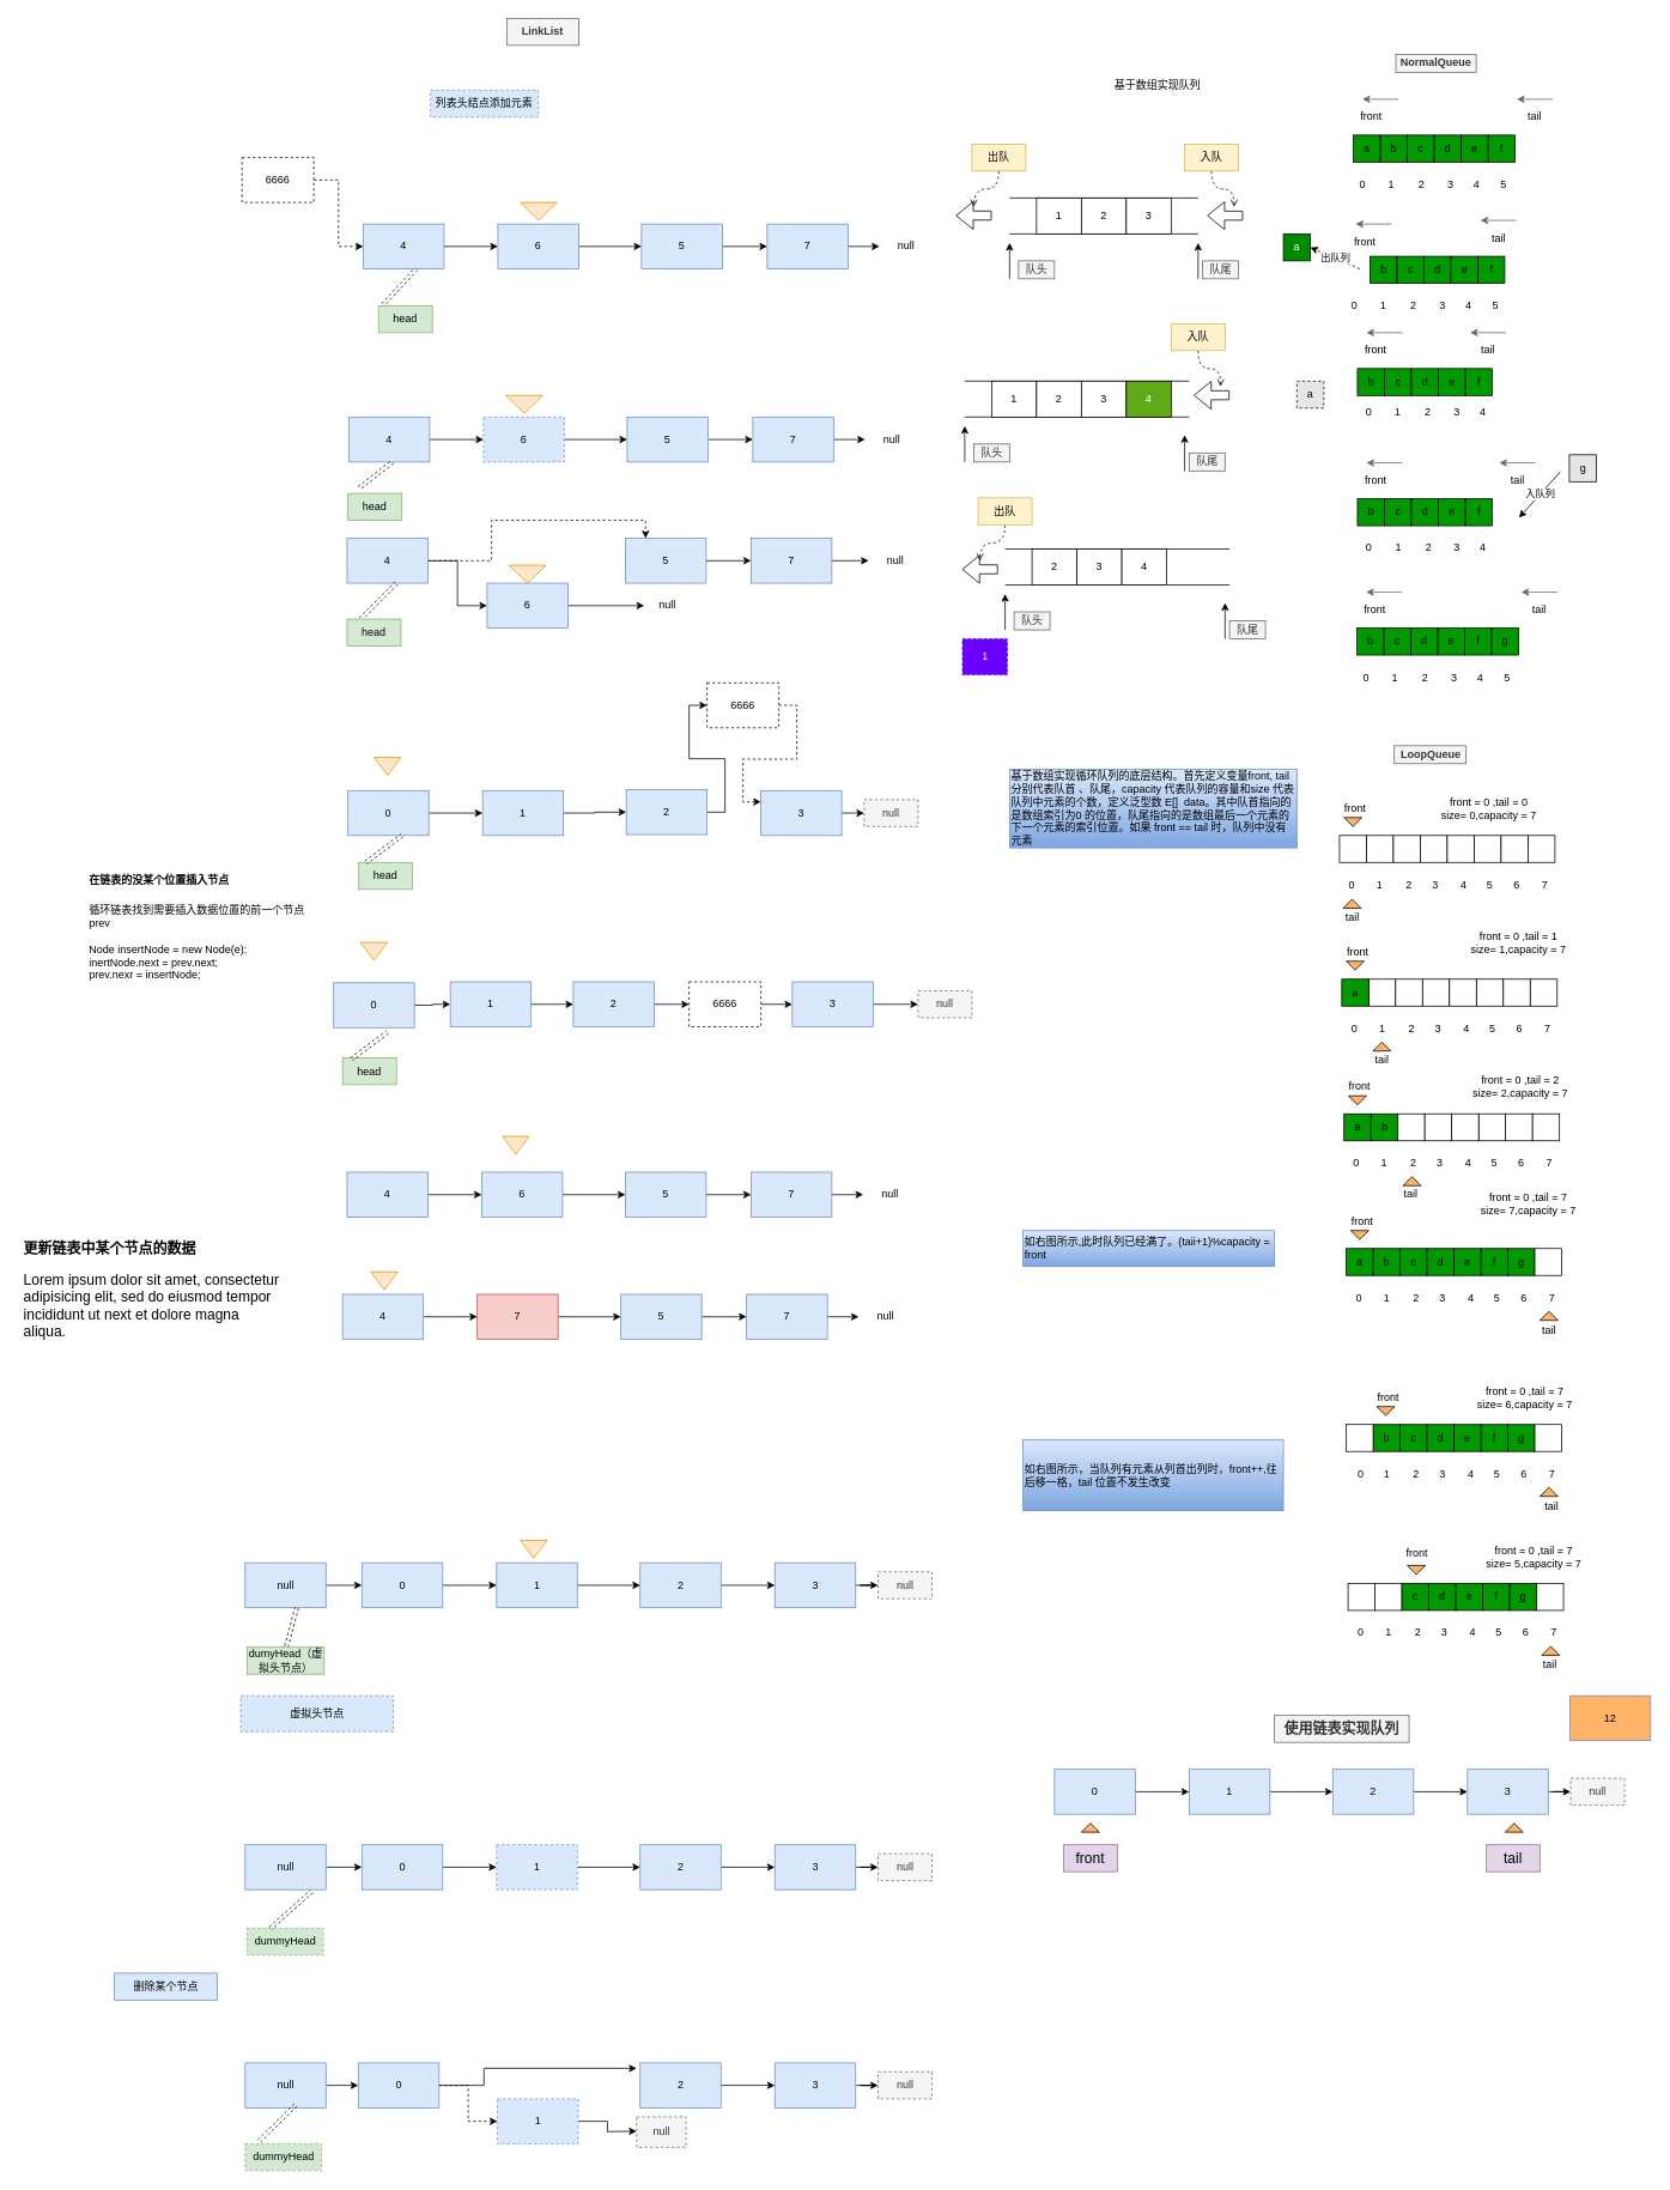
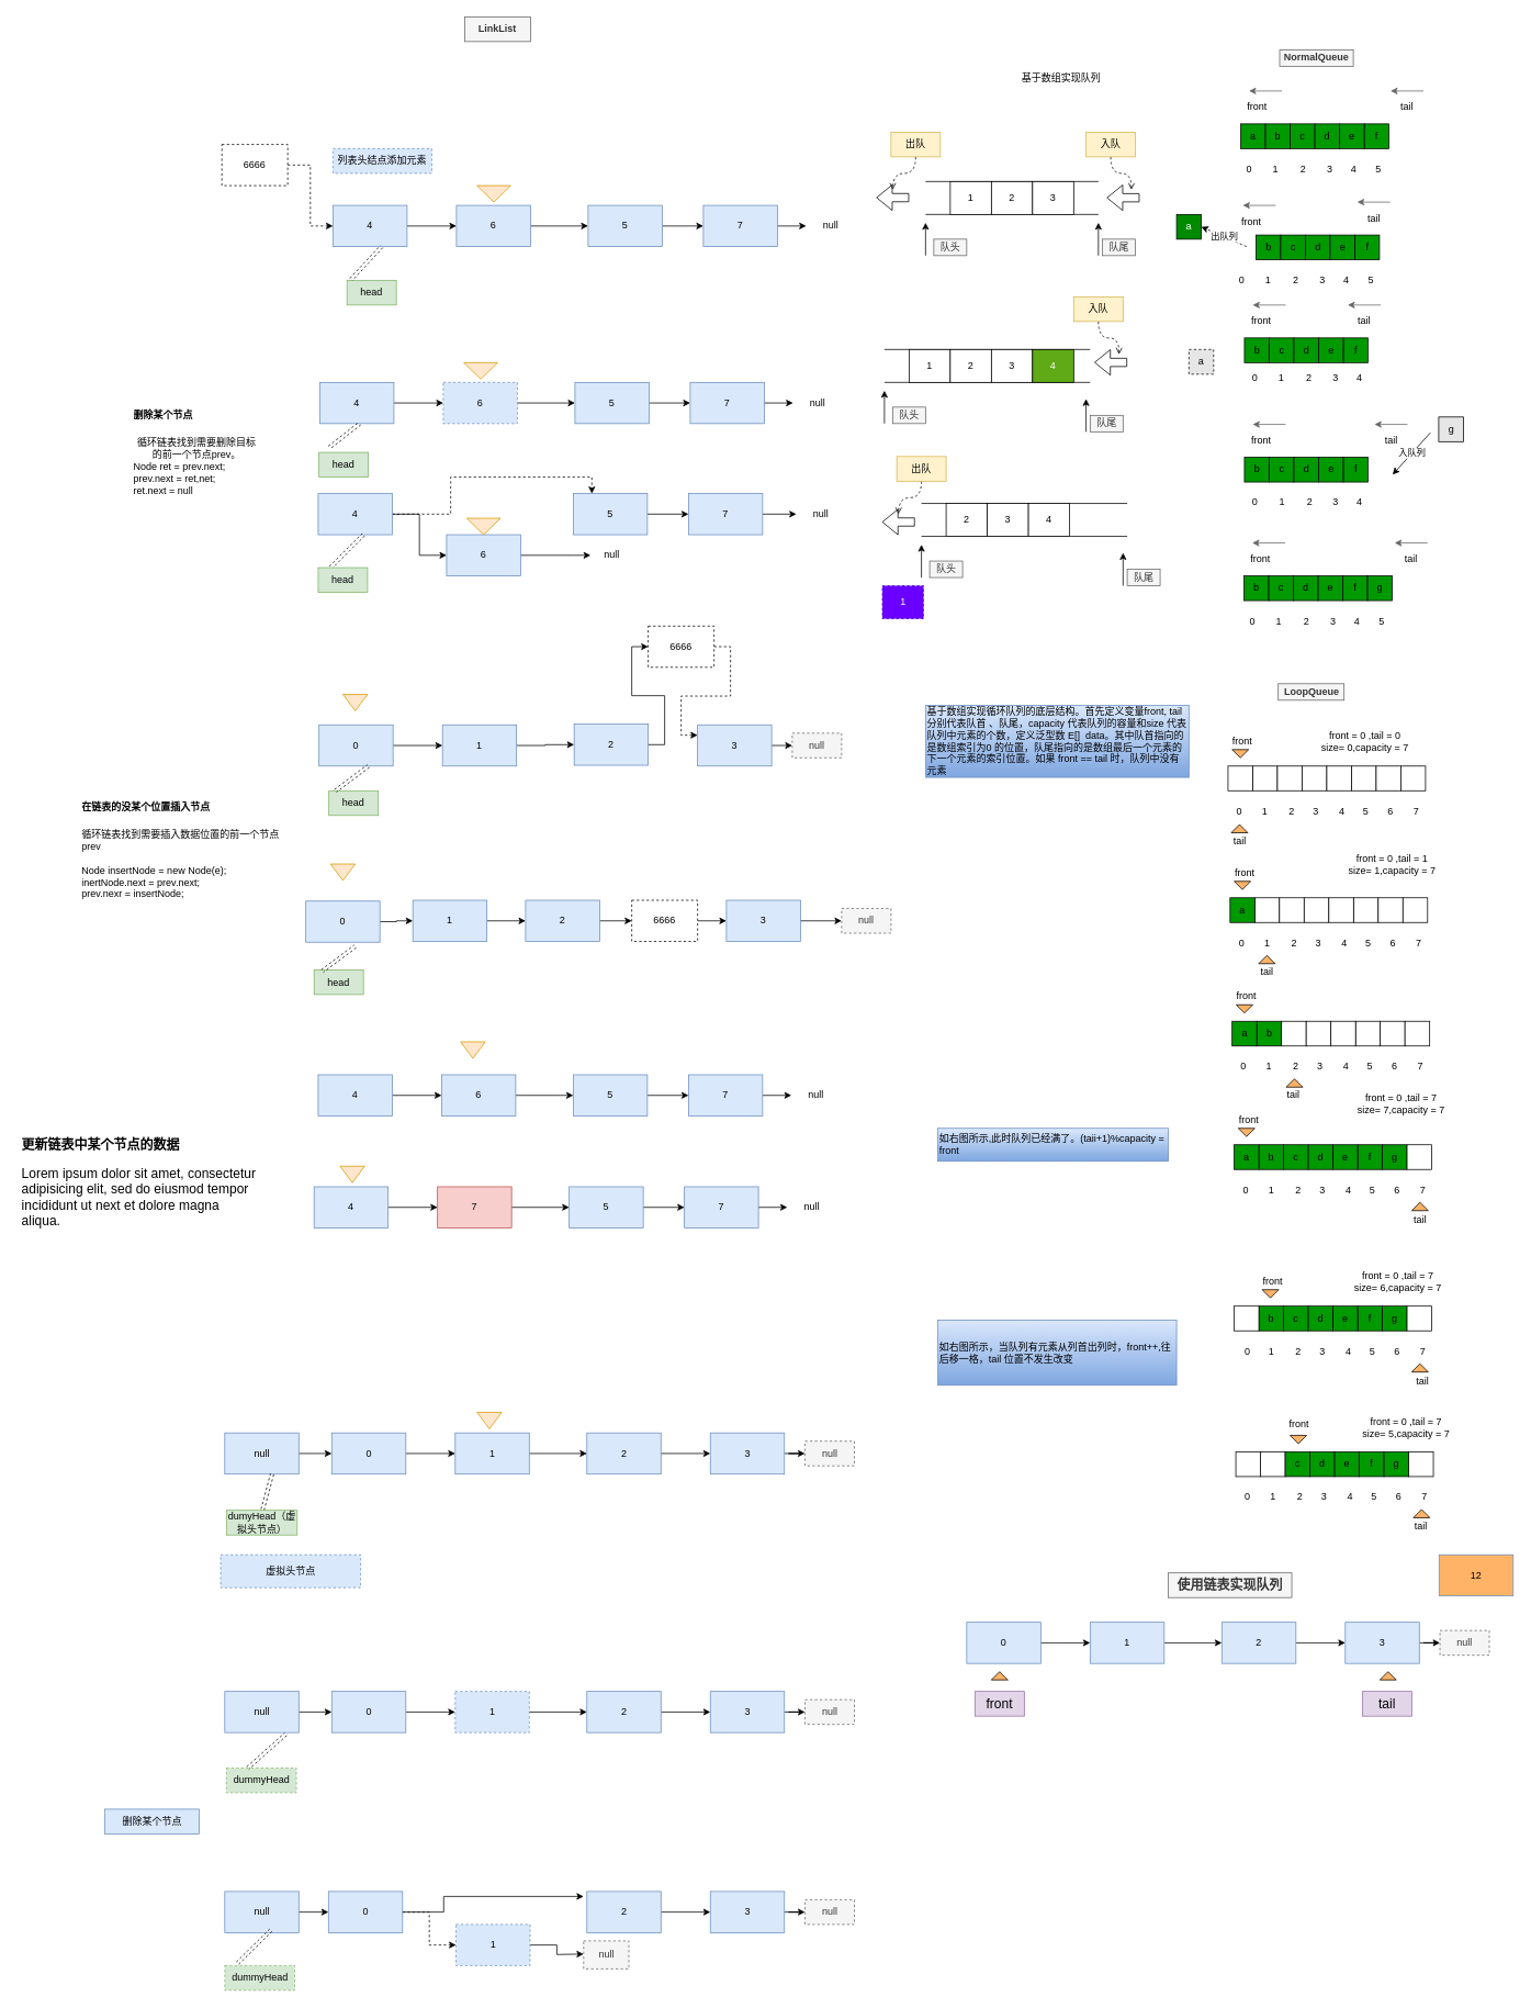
- <mxCell id="307" value="列表头结点添加元素" style="text;html=1;strokeColor=#6c8ebf;fillColor=#dae8fc;align=center;verticalAlign=middle;whiteSpace=wrap;rounded=0;dashed=1;" parent="1" vertex="1"><mxGeometry x="479" y="100" width="120" height="30" as="geometry" /></mxCell>
+ <mxCell id="307" value="列表头结点添加元素" style="text;html=1;strokeColor=#6c8ebf;fillColor=#dae8fc;align=center;verticalAlign=middle;whiteSpace=wrap;rounded=0;dashed=1;" parent="1" vertex="1"><mxGeometry x="404" y="180" width="120" height="30" as="geometry" /></mxCell>
+ <mxCell id="309" value="&lt;h1&gt;&lt;span style=&quot;font-size: 12px ; text-align: center&quot;&gt;删除某个节点&lt;/span&gt;&lt;/h1&gt;&lt;div style=&quot;text-align: center&quot;&gt;循环链表找到需要删除目标的前一个节点prev。&lt;/div&gt;&lt;div&gt;Node ret = prev.next;&lt;/div&gt;&lt;div&gt;prev.next = ret,net;&lt;/div&gt;&lt;div&gt;ret.next = null&lt;/div&gt;" style="text;html=1;strokeColor=none;fillColor=none;spacing=5;spacingTop=-20;whiteSpace=wrap;overflow=hidden;rounded=0;" parent="1" vertex="1"><mxGeometry x="156.5" y="480" width="161" height="131" as="geometry" /></mxCell>
- <mxCell id="209" value="&lt;span style=&quot;text-align: left&quot;&gt;front = 0 ,tail = 2&lt;br&gt;size= 2,capacity = 7&lt;/span&gt;" style="text;html=1;strokeColor=none;fillColor=none;align=center;verticalAlign=middle;whiteSpace=wrap;rounded=0;fontColor=#000000;" parent="1" vertex="1"><mxGeometry x="1630.75" y="1190" width="124" height="40" as="geometry" /></mxCell>
